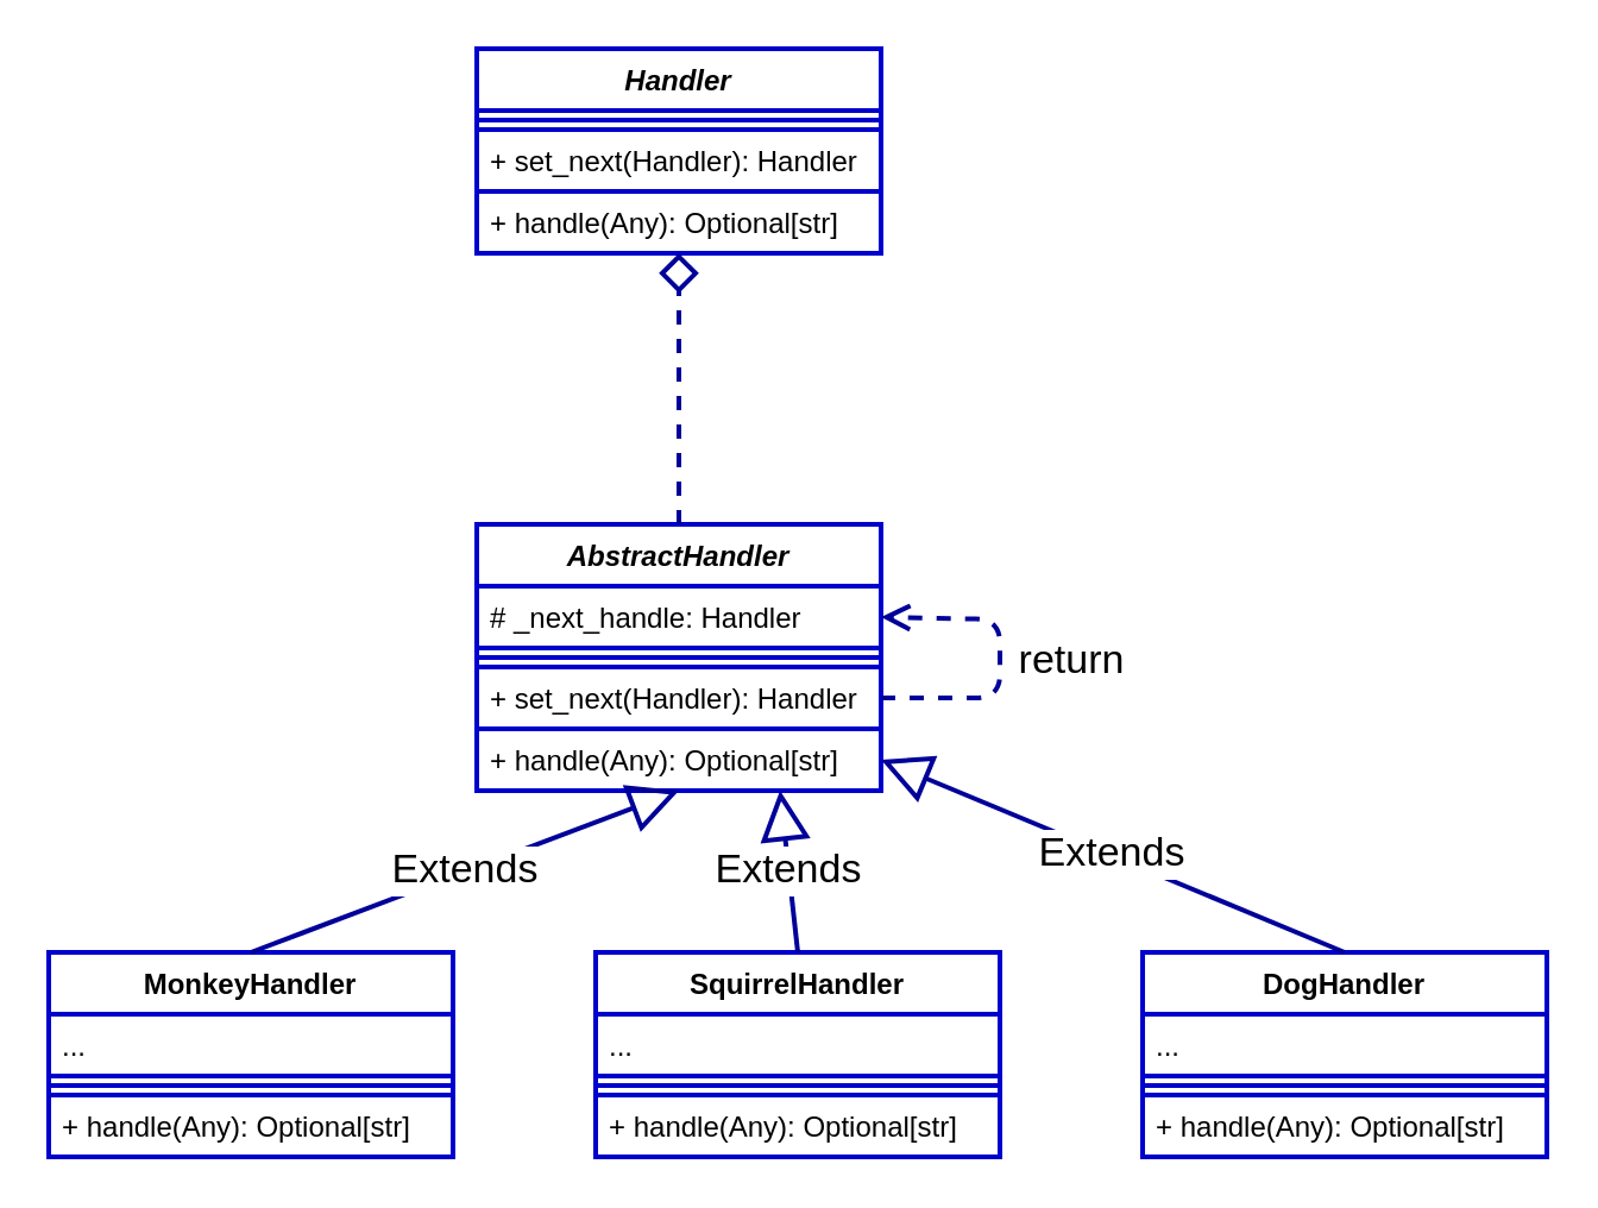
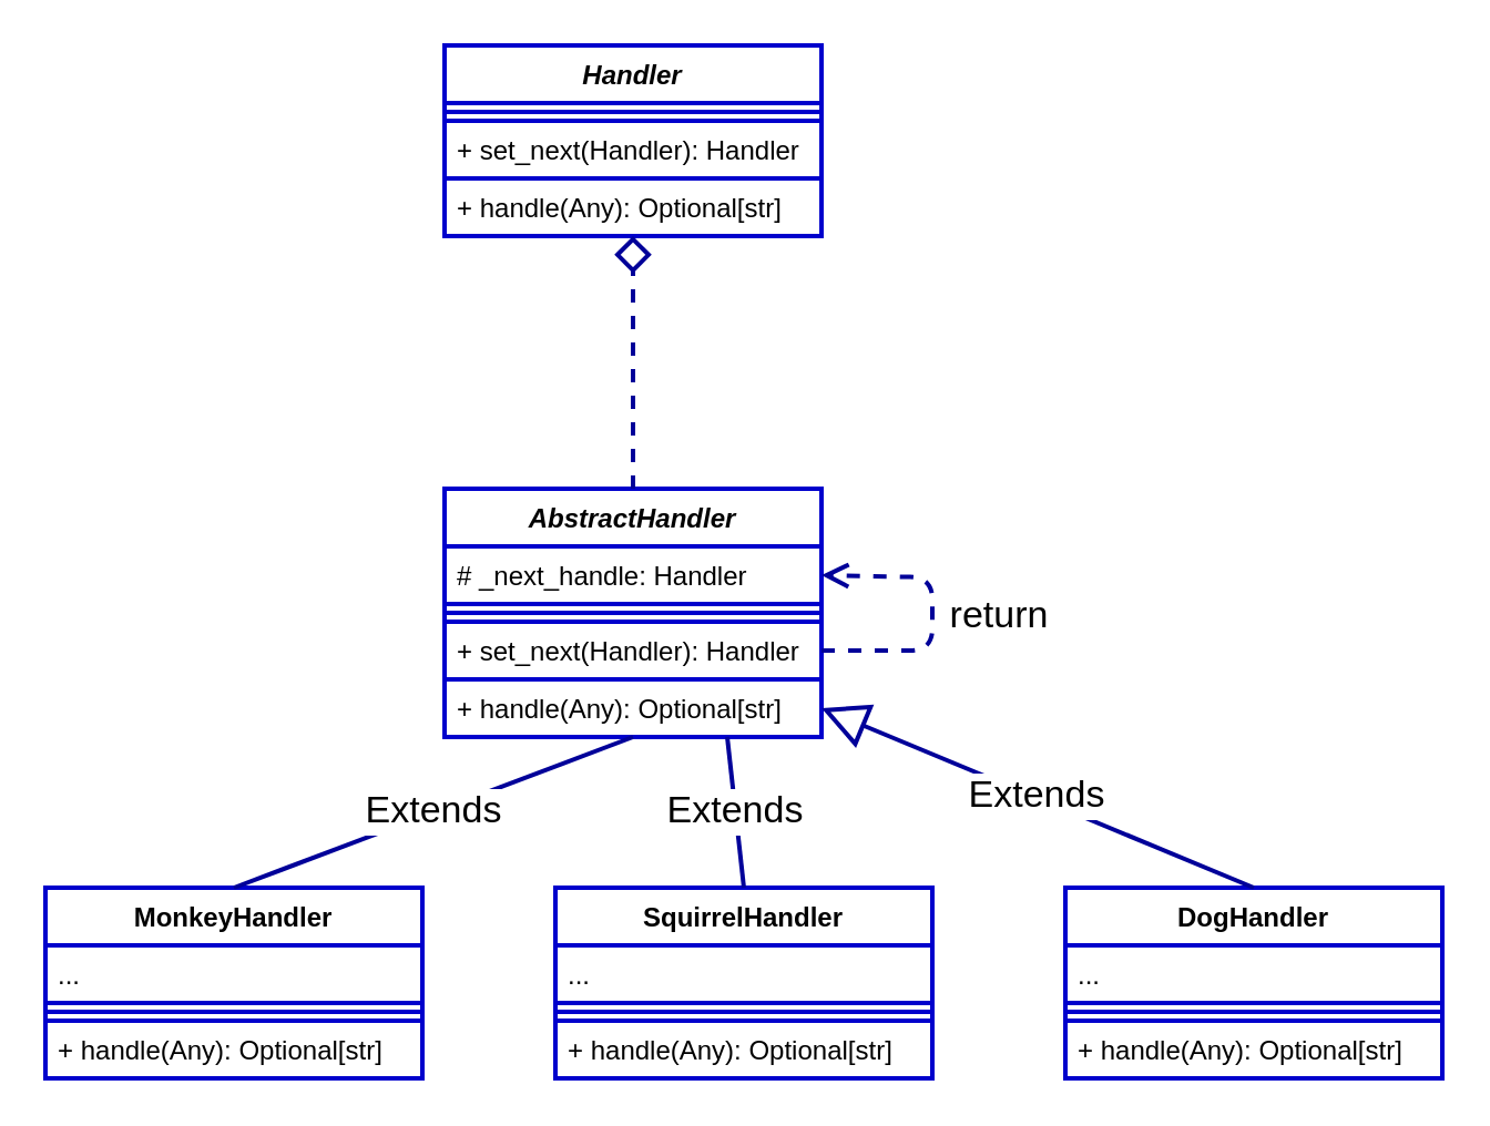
- <mxCell id="25" value="Extends" style="endArrow=block;endSize=16;endFill=0;html=1;labelBackgroundColor=#FFFFFF;strokeColor=#000099;strokeWidth=2;fontSize=17;fontColor=#000000;exitX=0.5;exitY=0;exitDx=0;exitDy=0;entryX=0.5;entryY=1;entryDx=0;entryDy=0;" edge="1" parent="1" source="12" target="2"><mxGeometry width="160" relative="1" as="geometry"><mxPoint x="260" y="330" as="sourcePoint" /><mxPoint x="420" y="330" as="targetPoint" /></mxGeometry></mxCell>
+ <mxCell id="25" value="Extends" style="endArrow=none;endSize=16;endFill=0;html=1;labelBackgroundColor=#FFFFFF;strokeColor=#000099;strokeWidth=2;fontSize=17;fontColor=#000000;exitX=0.5;exitY=0;exitDx=0;exitDy=0;entryX=0.5;entryY=1;entryDx=0;entryDy=0;" edge="1" parent="1" source="12" target="2"><mxGeometry width="160" relative="1" as="geometry"><mxPoint x="260" y="330" as="sourcePoint" /><mxPoint x="420" y="330" as="targetPoint" /></mxGeometry></mxCell>
- <mxCell id="26" value="Extends" style="endArrow=block;endSize=16;endFill=0;html=1;labelBackgroundColor=#FFFFFF;strokeColor=#000099;strokeWidth=2;fontSize=17;fontColor=#000000;exitX=0.5;exitY=0;exitDx=0;exitDy=0;entryX=0.75;entryY=1;entryDx=0;entryDy=0;" edge="1" parent="1" source="16" target="2"><mxGeometry width="160" relative="1" as="geometry"><mxPoint x="260" y="340" as="sourcePoint" /><mxPoint x="335" y="350" as="targetPoint" /></mxGeometry></mxCell>
+ <mxCell id="26" value="Extends" style="endArrow=none;endSize=16;endFill=0;html=1;labelBackgroundColor=#FFFFFF;strokeColor=#000099;strokeWidth=2;fontSize=17;fontColor=#000000;exitX=0.5;exitY=0;exitDx=0;exitDy=0;entryX=0.75;entryY=1;entryDx=0;entryDy=0;" edge="1" parent="1" source="16" target="2"><mxGeometry width="160" relative="1" as="geometry"><mxPoint x="260" y="340" as="sourcePoint" /><mxPoint x="335" y="350" as="targetPoint" /></mxGeometry></mxCell>
